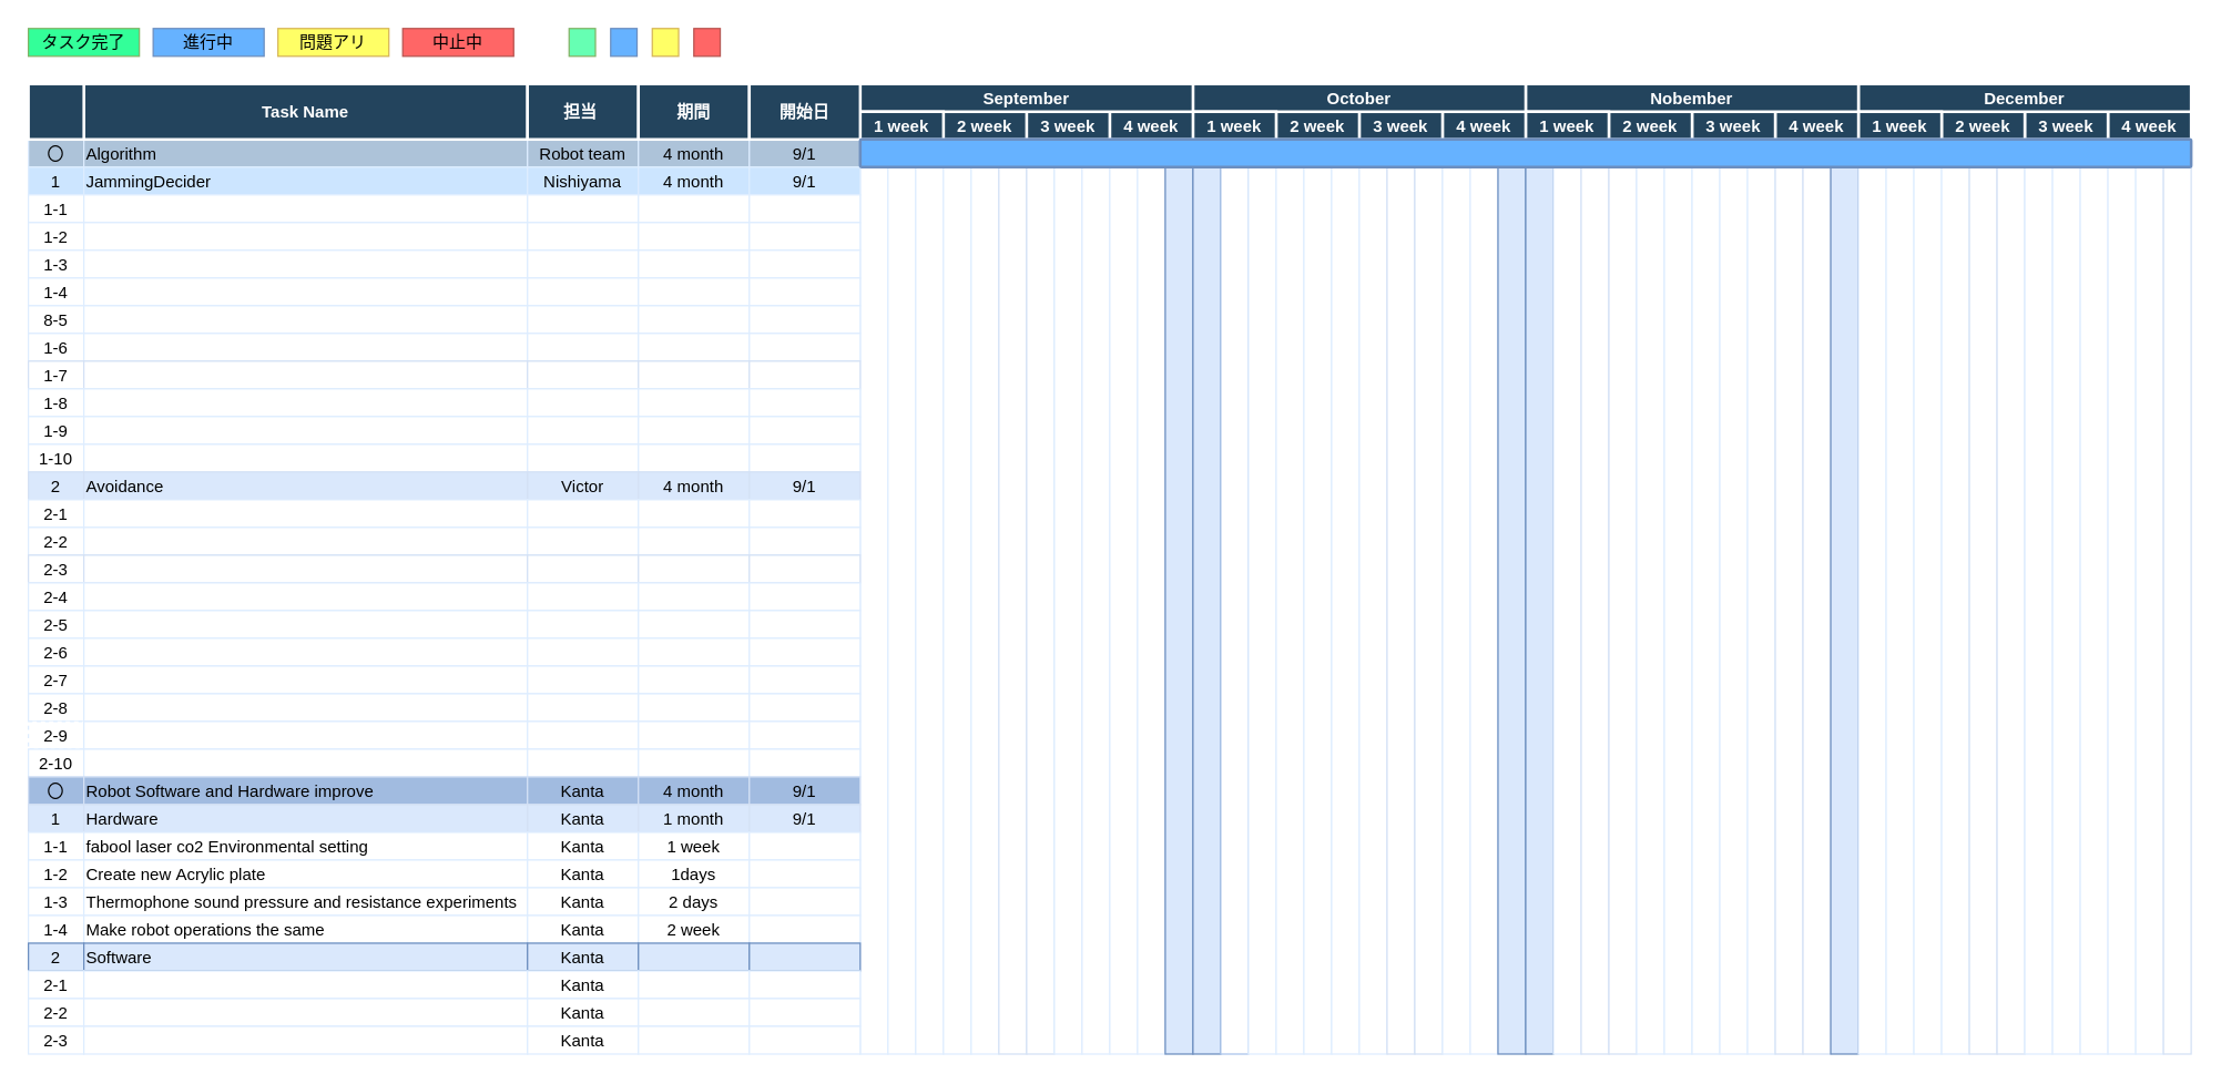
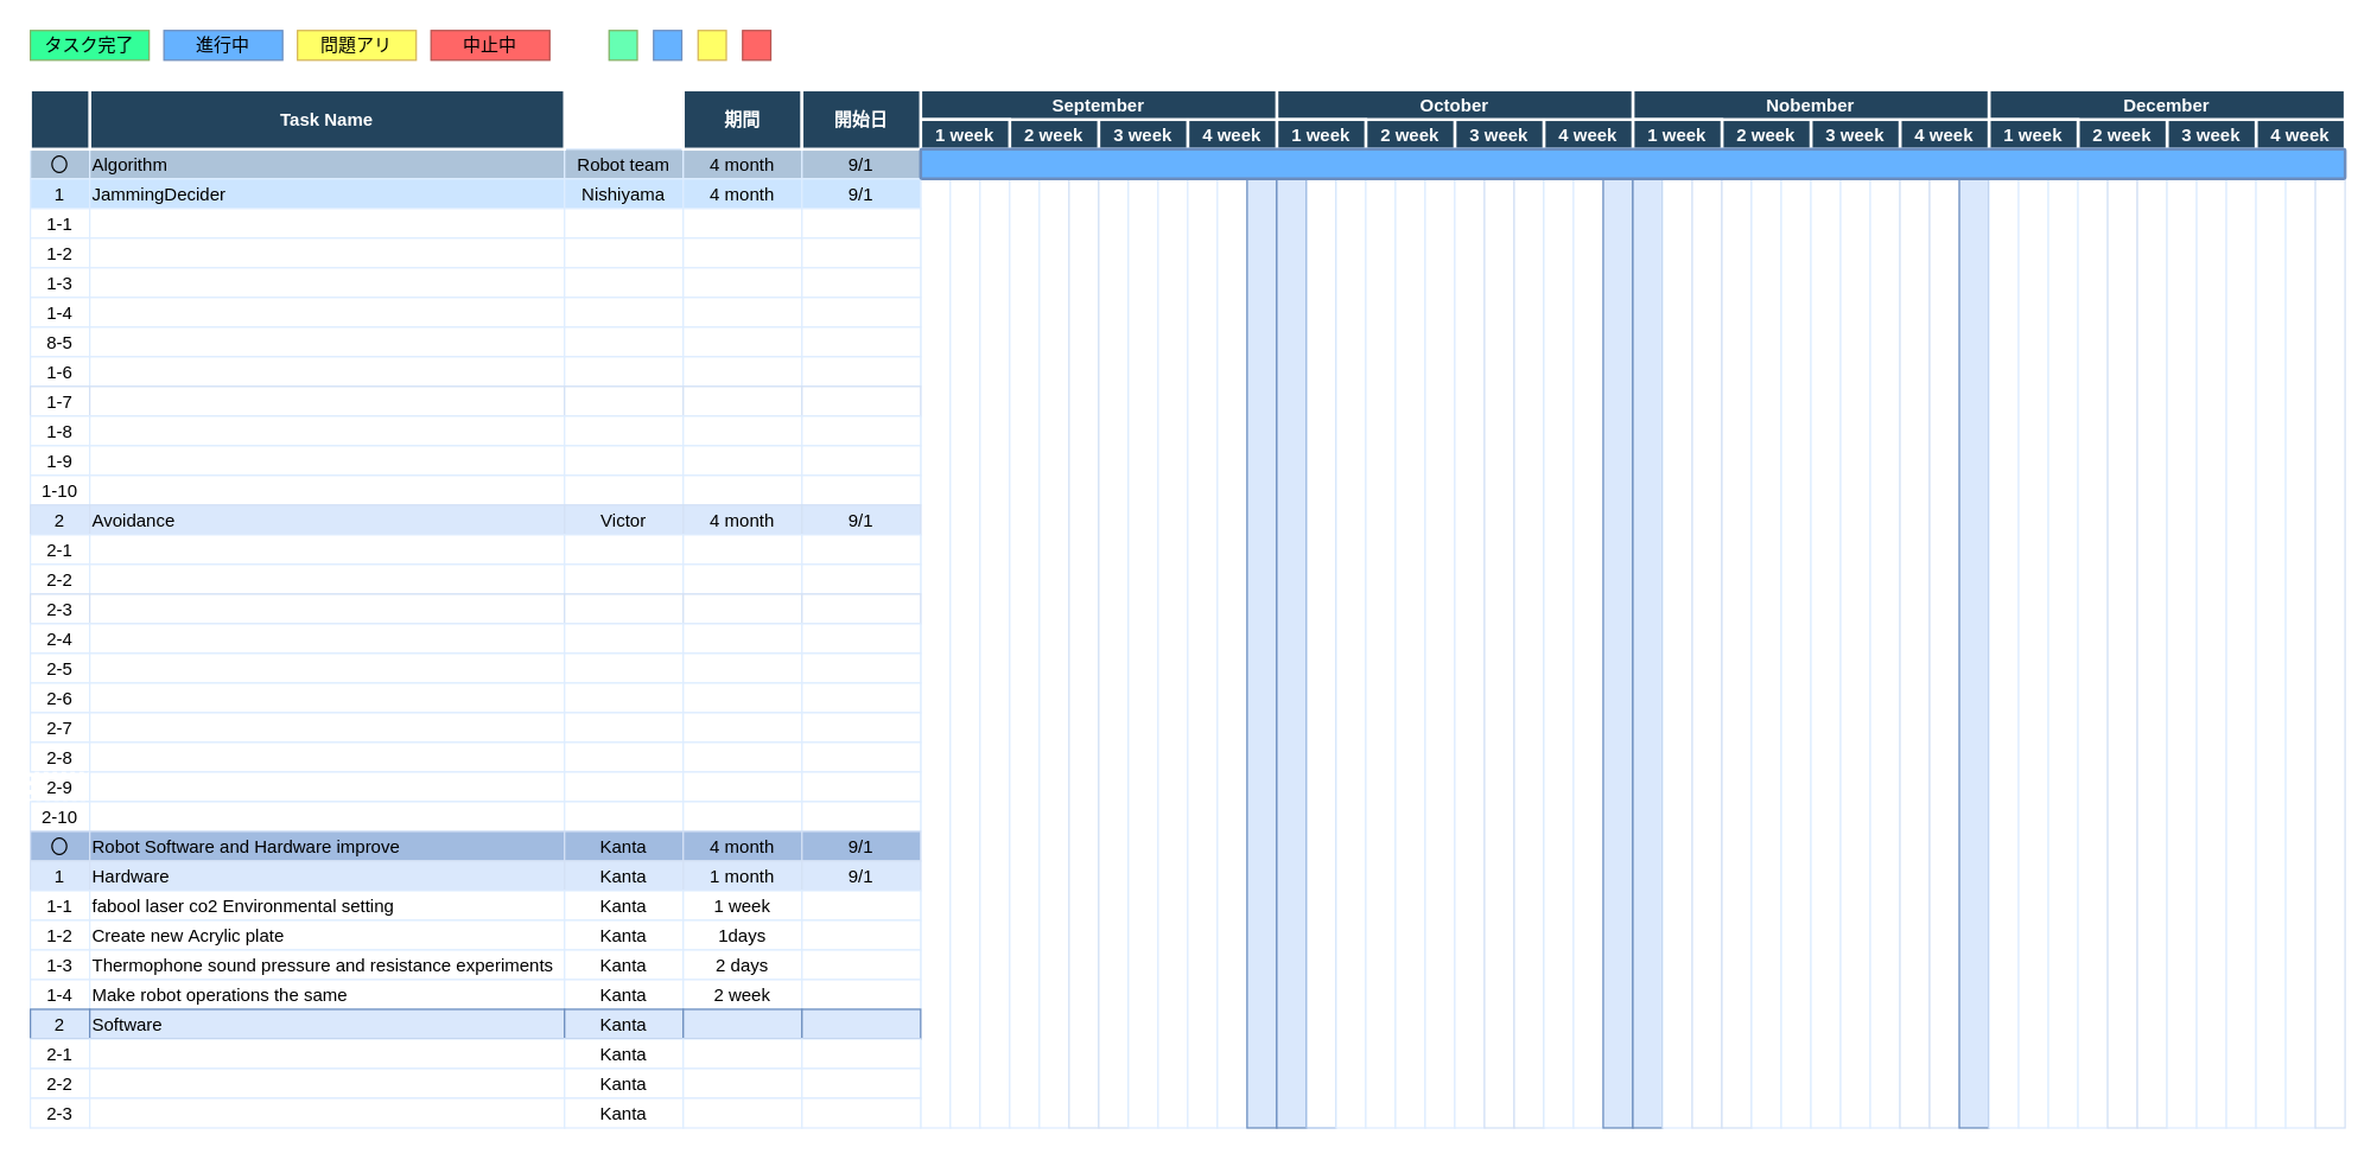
- <mxCell id="202" value="担当 " style="fillColor=#23445D;strokeColor=#FFFFFF;strokeWidth=2;fontColor=#FFFFFF;fontStyle=1" vertex="1" parent="1"><mxGeometry x="380" y="60" width="80.0" height="40.0" as="geometry" /></mxCell>
